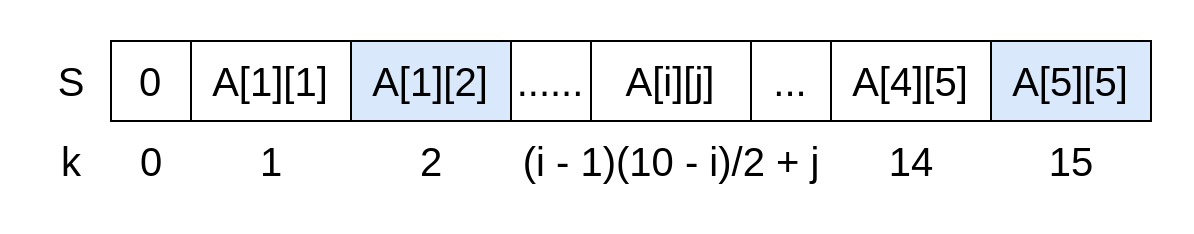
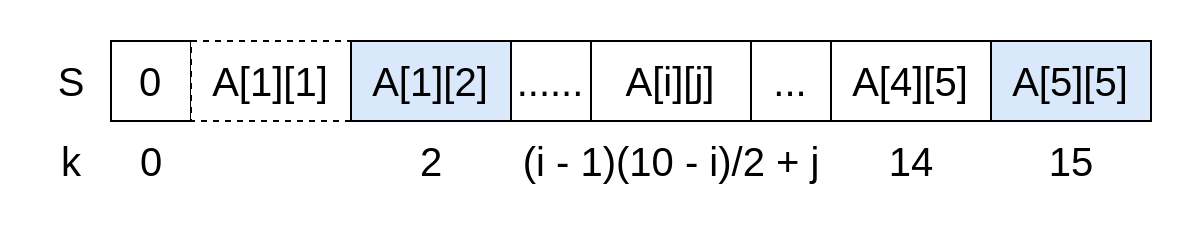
- <mxCell id="3" value="A[1][1]" style="rounded=0;whiteSpace=wrap;html=1;fontSize=20;" vertex="1" parent="1"><mxGeometry x="95" y="20" width="80" height="40" as="geometry" /></mxCell>
+ <mxCell id="3" value="A[1][1]" style="rounded=0;whiteSpace=wrap;html=1;fontSize=20;dashed=1;" vertex="1" parent="1"><mxGeometry x="95" y="20" width="80" height="40" as="geometry" /></mxCell>
- <mxCell id="13" value="1" style="text;html=1;align=center;verticalAlign=middle;resizable=0;points=[];autosize=1;strokeColor=none;fillColor=none;fontSize=20;" vertex="1" parent="1"><mxGeometry x="120" y="65" width="30" height="30" as="geometry" /></mxCell>
